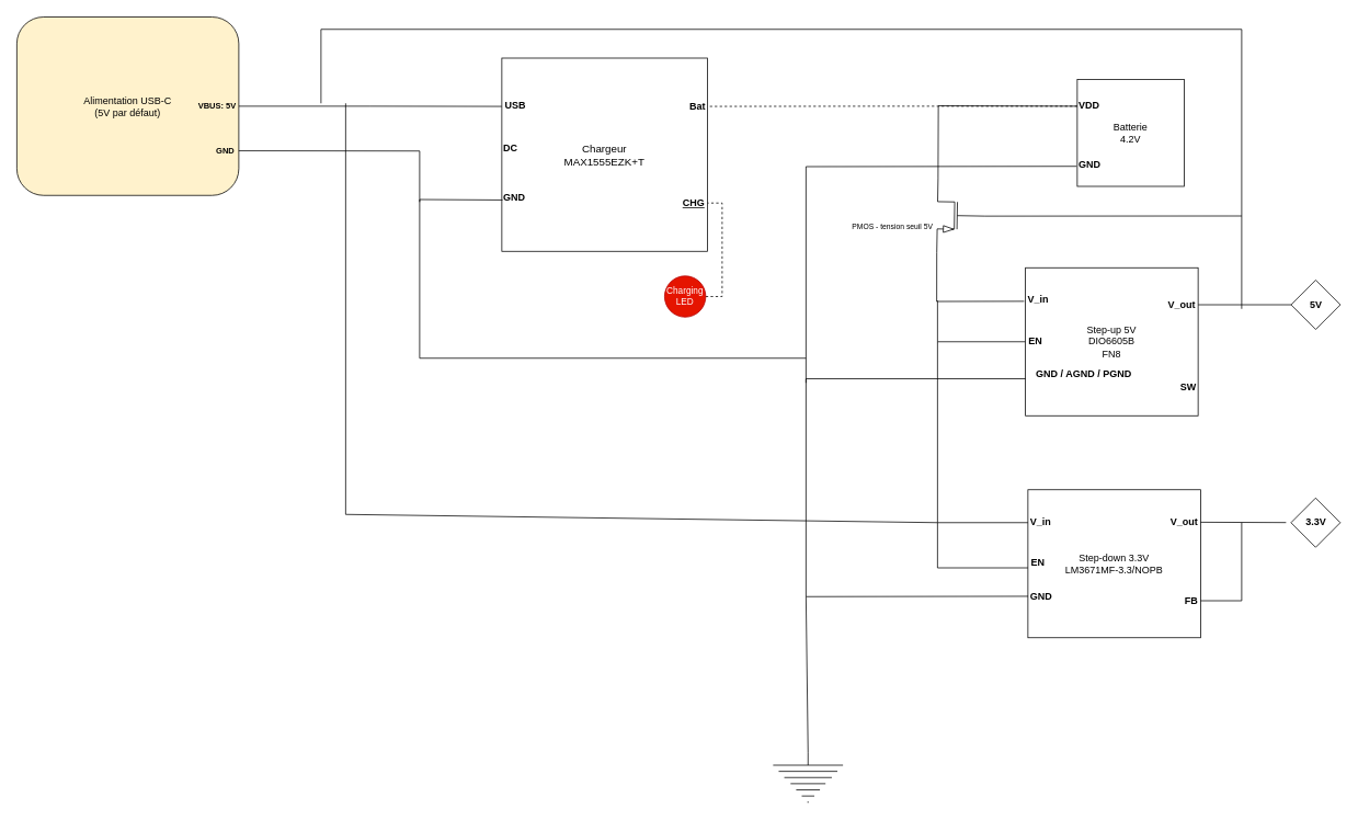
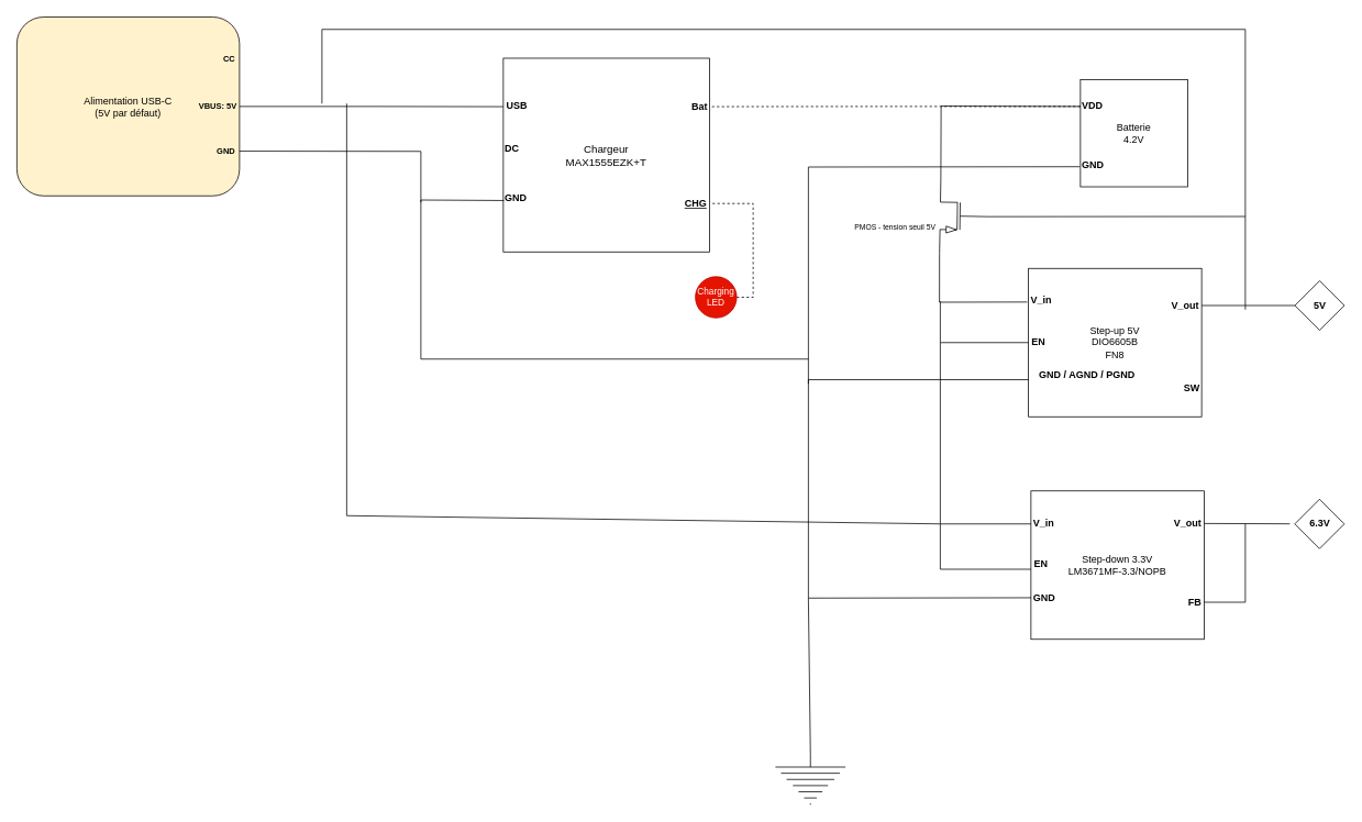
+ <mxCell id="49" value="CC" style="text;html=1;resizable=0;autosize=1;align=right;verticalAlign=middle;points=[];fillColor=none;strokeColor=none;rounded=0;fontSize=10;fontStyle=1" parent="1" vertex="1"><mxGeometry x="246" y="55" width="40" height="30" as="geometry" /></mxCell>
- <mxCell id="7" value="&lt;div style=&quot;font-size: 11px;&quot;&gt;&lt;font style=&quot;font-size: 11px;&quot;&gt;Charging&lt;/font&gt;&lt;/div&gt;&lt;div style=&quot;font-size: 11px;&quot;&gt;&lt;font style=&quot;font-size: 11px;&quot;&gt;LED&lt;/font&gt;&lt;br&gt;&lt;/div&gt;" style="ellipse;whiteSpace=wrap;html=1;aspect=fixed;fillColor=#e51400;fontColor=#ffffff;strokeColor=#B20000;" parent="1" vertex="1"><mxGeometry x="808" y="335" width="50" height="50" as="geometry" /></mxCell>
+ <mxCell id="7" value="&lt;div style=&quot;font-size: 11px;&quot;&gt;&lt;font style=&quot;font-size: 11px;&quot;&gt;Charging&lt;/font&gt;&lt;/div&gt;&lt;div style=&quot;font-size: 11px;&quot;&gt;&lt;font style=&quot;font-size: 11px;&quot;&gt;LED&lt;/font&gt;&lt;br&gt;&lt;/div&gt;" style="ellipse;whiteSpace=wrap;html=1;aspect=fixed;fillColor=#e51400;fontColor=#ffffff;strokeColor=#B20000;" parent="1" vertex="1"><mxGeometry x="843" y="335" width="50" height="50" as="geometry" /></mxCell>
- <mxCell id="29" value="3.3V" style="text;html=1;resizable=0;autosize=1;align=right;verticalAlign=middle;points=[];fillColor=none;strokeColor=none;rounded=0;fontSize=12;fontStyle=1" parent="27" vertex="1"><mxGeometry x="-5" y="15" width="50" height="30" as="geometry" /></mxCell>
+ <mxCell id="29" value="6.3V" style="text;html=1;resizable=0;autosize=1;align=right;verticalAlign=middle;points=[];fillColor=none;strokeColor=none;rounded=0;fontSize=12;fontStyle=1" parent="27" vertex="1"><mxGeometry x="-5" y="15" width="50" height="30" as="geometry" /></mxCell>
